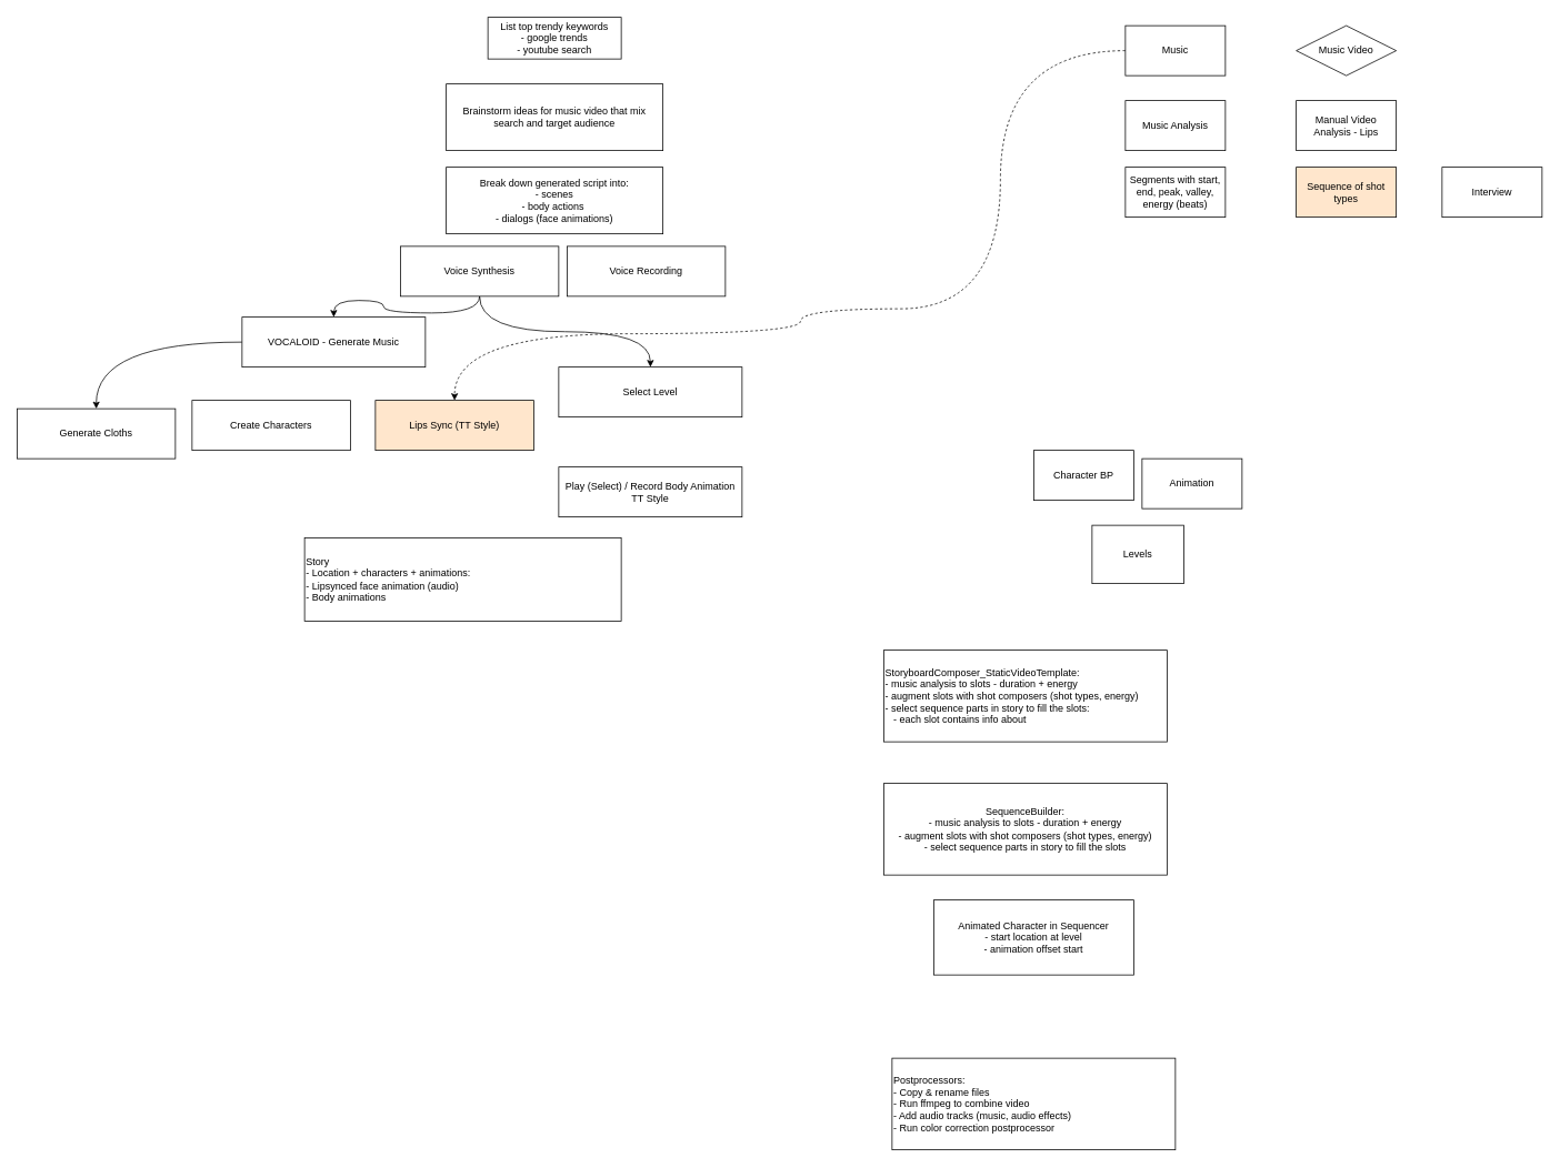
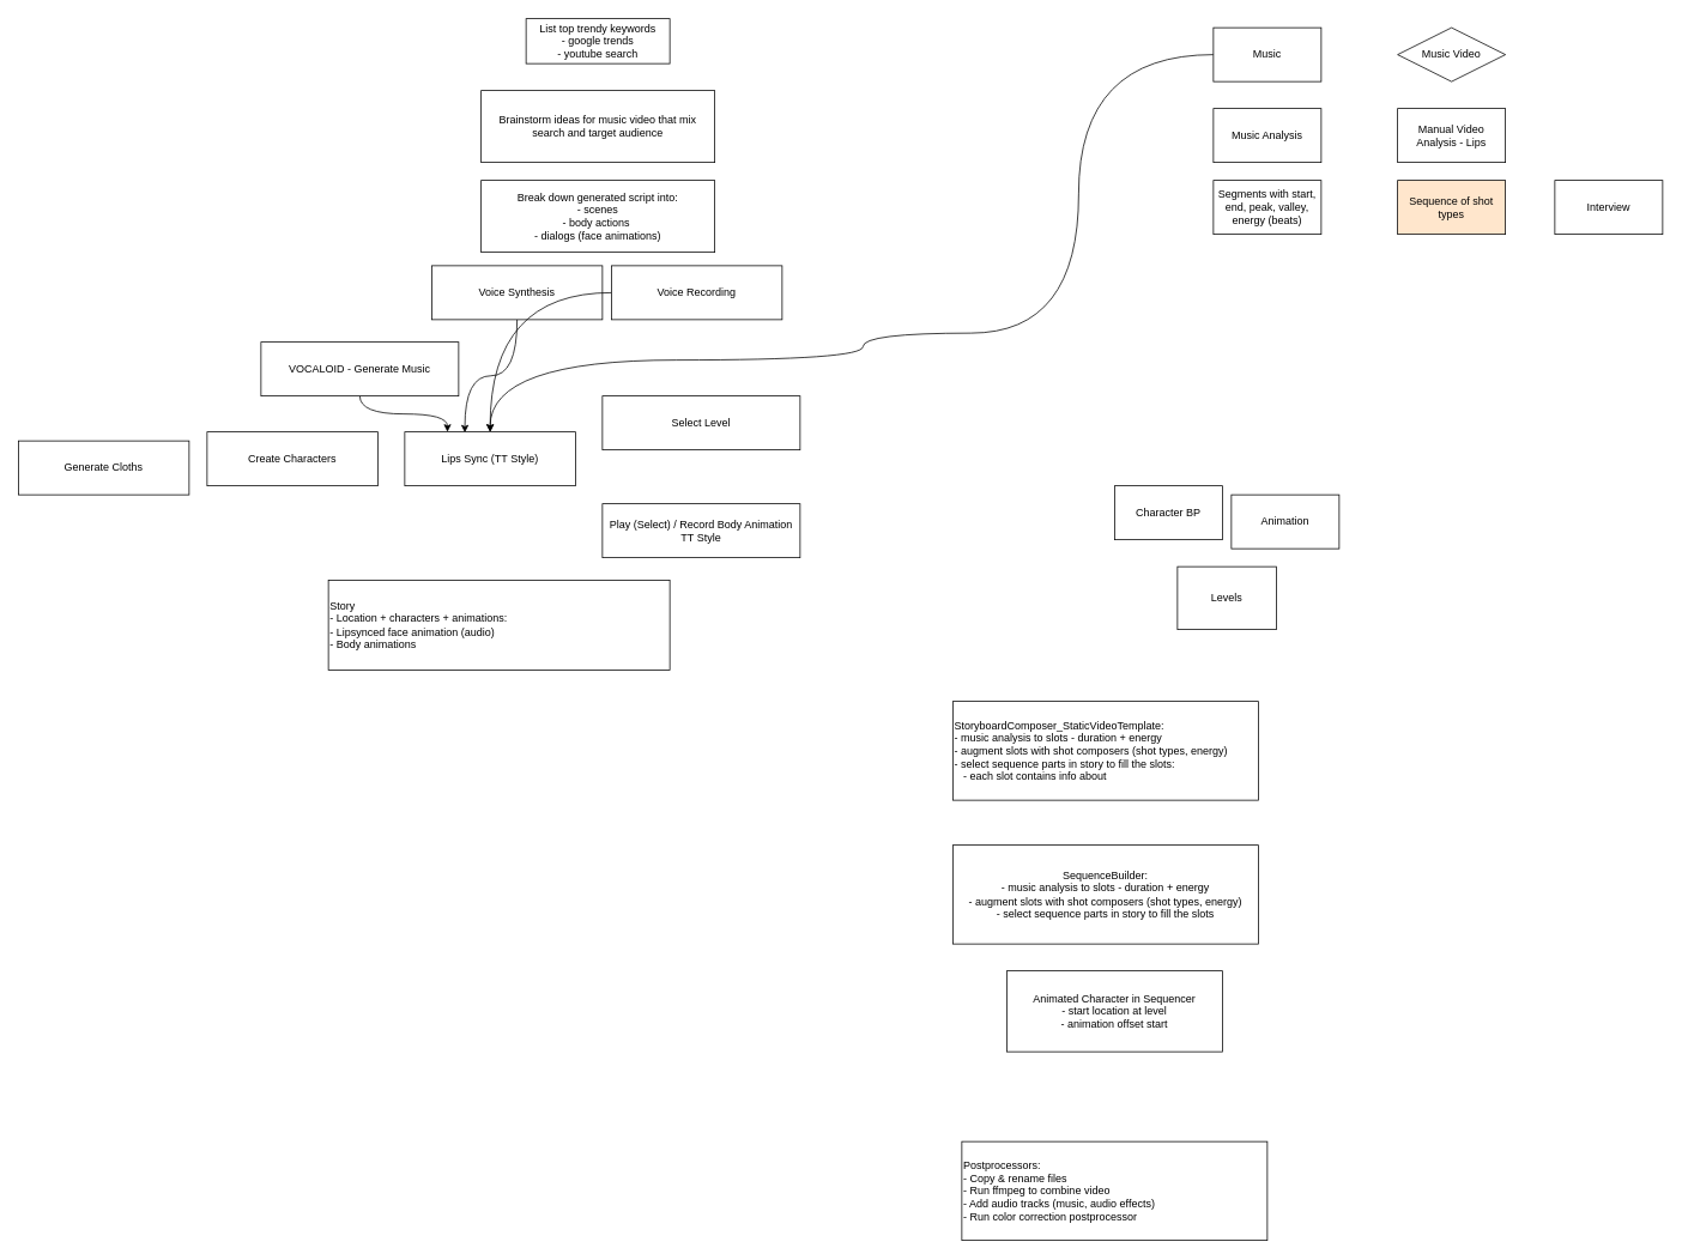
+ <mxCell id="27" style="edgeStyle=orthogonalEdgeStyle;curved=1;rounded=0;orthogonalLoop=1;jettySize=auto;html=1;" edge="1" parent="1" source="28" target="25"><mxGeometry relative="1" as="geometry" /></mxCell>
- <mxCell id="2" style="edgeStyle=orthogonalEdgeStyle;curved=1;rounded=0;orthogonalLoop=1;jettySize=auto;html=1;entryX=0.5;entryY=0;entryDx=0;entryDy=0;dashed=1;" edge="1" parent="1" source="3" target="25"><mxGeometry relative="1" as="geometry"><Array as="points"><mxPoint x="1200" y="60" /><mxPoint x="1200" y="370" /><mxPoint x="960" y="370" /><mxPoint x="960" y="400" /><mxPoint x="545" y="400" /></Array></mxGeometry></mxCell>
+ <mxCell id="2" style="edgeStyle=orthogonalEdgeStyle;curved=1;rounded=0;orthogonalLoop=1;jettySize=auto;html=1;entryX=0.5;entryY=0;entryDx=0;entryDy=0;" edge="1" parent="1" source="3" target="25"><mxGeometry relative="1" as="geometry"><Array as="points"><mxPoint x="1200" y="60" /><mxPoint x="1200" y="370" /><mxPoint x="960" y="370" /><mxPoint x="960" y="400" /><mxPoint x="545" y="400" /></Array></mxGeometry></mxCell>
- <mxCell id="19" style="edgeStyle=orthogonalEdgeStyle;curved=1;rounded=0;orthogonalLoop=1;jettySize=auto;html=1;entryX=0.5;entryY=0;entryDx=0;entryDy=0;" edge="1" parent="1" source="21" target="30"><mxGeometry relative="1" as="geometry" /></mxCell>
- <mxCell id="20" style="edgeStyle=orthogonalEdgeStyle;curved=1;rounded=0;orthogonalLoop=1;jettySize=auto;html=1;" edge="1" parent="1" source="21" target="26"><mxGeometry relative="1" as="geometry" /></mxCell>
+ <mxCell id="20" style="edgeStyle=orthogonalEdgeStyle;curved=1;rounded=0;orthogonalLoop=1;jettySize=auto;html=1;entryX=0.352;entryY=0.013;entryDx=0;entryDy=0;entryPerimeter=0;" edge="1" parent="1" source="21" target="25"><mxGeometry relative="1" as="geometry" /></mxCell>
- <mxCell id="29" style="edgeStyle=orthogonalEdgeStyle;curved=1;rounded=0;orthogonalLoop=1;jettySize=auto;html=1;" edge="1" parent="1" source="30" target="24"><mxGeometry relative="1" as="geometry" /></mxCell>
+ <mxCell id="29" style="edgeStyle=orthogonalEdgeStyle;curved=1;rounded=0;orthogonalLoop=1;jettySize=auto;html=1;entryX=0.25;entryY=0;entryDx=0;entryDy=0;" edge="1" parent="1" source="30" target="25"><mxGeometry relative="1" as="geometry" /></mxCell>
- <mxCell id="25" value="Lips Sync (TT Style)" style="rounded=0;whiteSpace=wrap;html=1;fillColor=#ffe6cc;" vertex="1" parent="1"><mxGeometry x="450" y="480" width="190" height="60" as="geometry" /></mxCell>
+ <mxCell id="25" value="Lips Sync (TT Style)" style="rounded=0;whiteSpace=wrap;html=1;" vertex="1" parent="1"><mxGeometry x="450" y="480" width="190" height="60" as="geometry" /></mxCell>
